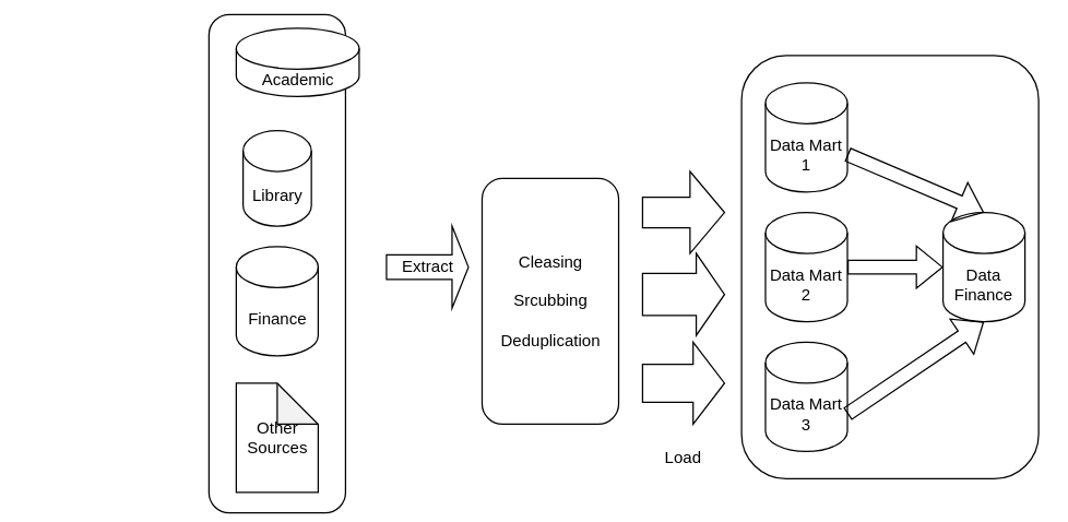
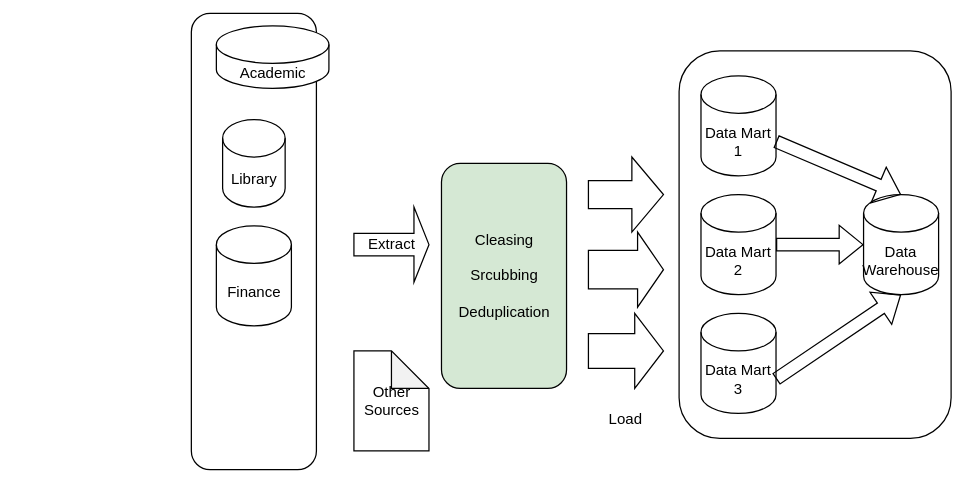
- <mxCell id="10" value="Data Finance" style="shape=cylinder3;whiteSpace=wrap;html=1;boundedLbl=1;backgroundOutline=1;size=15;" vertex="1" parent="1"><mxGeometry x="690" y="155" width="60" height="80" as="geometry" /></mxCell>
+ <mxCell id="10" value="Data Warehouse" style="shape=cylinder3;whiteSpace=wrap;html=1;boundedLbl=1;backgroundOutline=1;size=15;" vertex="1" parent="1"><mxGeometry x="690" y="155" width="60" height="80" as="geometry" /></mxCell>
- <mxCell id="6" value="Cleasing&lt;br&gt;&lt;br&gt;Srcubbing&lt;br&gt;&lt;br&gt;Deduplication" style="rounded=1;whiteSpace=wrap;html=1;" vertex="1" parent="1"><mxGeometry x="352.5" y="130" width="100" height="180" as="geometry" /></mxCell>
+ <mxCell id="6" value="Cleasing&lt;br&gt;&lt;br&gt;Srcubbing&lt;br&gt;&lt;br&gt;Deduplication" style="rounded=1;whiteSpace=wrap;html=1;fillColor=#d5e8d4;" vertex="1" parent="1"><mxGeometry x="352.5" y="130" width="100" height="180" as="geometry" /></mxCell>
- <mxCell id="5" value="Other Sources" style="shape=note;whiteSpace=wrap;html=1;backgroundOutline=1;darkOpacity=0.05;" vertex="1" parent="1"><mxGeometry x="172.5" y="280" width="60" height="80" as="geometry" /></mxCell>
+ <mxCell id="5" value="Other Sources" style="shape=note;whiteSpace=wrap;html=1;backgroundOutline=1;darkOpacity=0.05;" vertex="1" parent="1"><mxGeometry x="282.5" y="280" width="60" height="80" as="geometry" /></mxCell>
